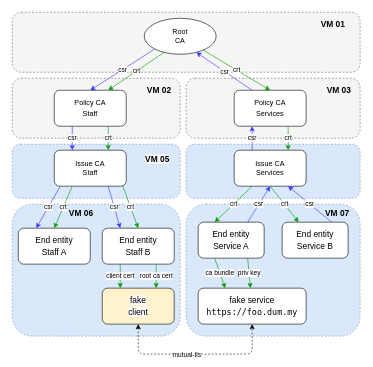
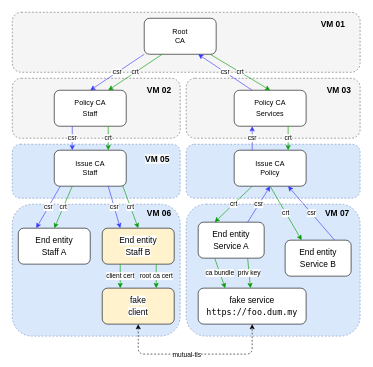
- <mxCell id="9" value="Root&lt;br&gt;CA" style="ellipse;whiteSpace=wrap;html=1;" parent="1" vertex="1"><mxGeometry x="240" y="30" width="120" height="60" as="geometry" /></mxCell>
+ <mxCell id="9" value="Root&lt;br&gt;CA" style="rounded=1;whiteSpace=wrap;html=1;" parent="1" vertex="1"><mxGeometry x="240" y="30" width="120" height="60" as="geometry" /></mxCell>
- <mxCell id="17" value="Issue CA&lt;br&gt;Services" style="rounded=1;whiteSpace=wrap;html=1;" parent="1" vertex="1"><mxGeometry x="390" y="250" width="120" height="60" as="geometry" /></mxCell>
+ <mxCell id="17" value="Issue CA&lt;br&gt;Policy" style="rounded=1;whiteSpace=wrap;html=1;" parent="1" vertex="1"><mxGeometry x="390" y="250" width="120" height="60" as="geometry" /></mxCell>
- <mxCell id="29" value="&lt;font style=&quot;font-size: 14px&quot;&gt;&lt;b&gt;VM 06&lt;/b&gt;&lt;/font&gt;" style="text;html=1;strokeColor=none;fillColor=none;align=center;verticalAlign=middle;whiteSpace=wrap;rounded=0;dashed=1;" parent="1" vertex="1"><mxGeometry x="100" y="345" width="70" height="20" as="geometry" /></mxCell>
+ <mxCell id="29" value="&lt;font style=&quot;font-size: 14px&quot;&gt;&lt;b&gt;VM 06&lt;/b&gt;&lt;/font&gt;" style="text;html=1;strokeColor=none;fillColor=none;align=center;verticalAlign=middle;whiteSpace=wrap;rounded=0;dashed=1;" parent="1" vertex="1"><mxGeometry x="230" y="345" width="70" height="20" as="geometry" /></mxCell>
- <mxCell id="15" value="&lt;div style=&quot;font-size: 14px ; line-height: 19px&quot;&gt;&lt;span style=&quot;background-color: rgb(255 , 255 , 255)&quot;&gt;End entity&lt;br&gt;Service B&lt;/span&gt;&lt;/div&gt;" style="rounded=1;whiteSpace=wrap;html=1;" parent="1" vertex="1"><mxGeometry x="470" y="370" width="110" height="60" as="geometry" /></mxCell>
+ <mxCell id="15" value="&lt;div style=&quot;font-size: 14px ; line-height: 19px&quot;&gt;&lt;span style=&quot;background-color: rgb(255 , 255 , 255)&quot;&gt;End entity&lt;br&gt;Service B&lt;/span&gt;&lt;/div&gt;" style="rounded=1;whiteSpace=wrap;html=1;" parent="1" vertex="1"><mxGeometry x="475" y="400" width="110" height="60" as="geometry" /></mxCell>
- <mxCell id="13" value="&lt;div style=&quot;font-size: 14px ; line-height: 19px&quot;&gt;&lt;span style=&quot;background-color: rgb(255 , 255 , 255)&quot;&gt;End entity&lt;br&gt;Staff B&lt;/span&gt;&lt;/div&gt;" style="rounded=1;whiteSpace=wrap;html=1;" parent="1" vertex="1"><mxGeometry x="170" y="380" width="120" height="60" as="geometry" /></mxCell>
+ <mxCell id="13" value="&lt;div style=&quot;font-size: 14px ; line-height: 19px&quot;&gt;&lt;span style=&quot;background-color: rgb(255 , 255 , 255)&quot;&gt;End entity&lt;br&gt;Staff B&lt;/span&gt;&lt;/div&gt;" style="rounded=1;whiteSpace=wrap;html=1;fillColor=#fff2cc;" parent="1" vertex="1"><mxGeometry x="170" y="380" width="120" height="60" as="geometry" /></mxCell>
